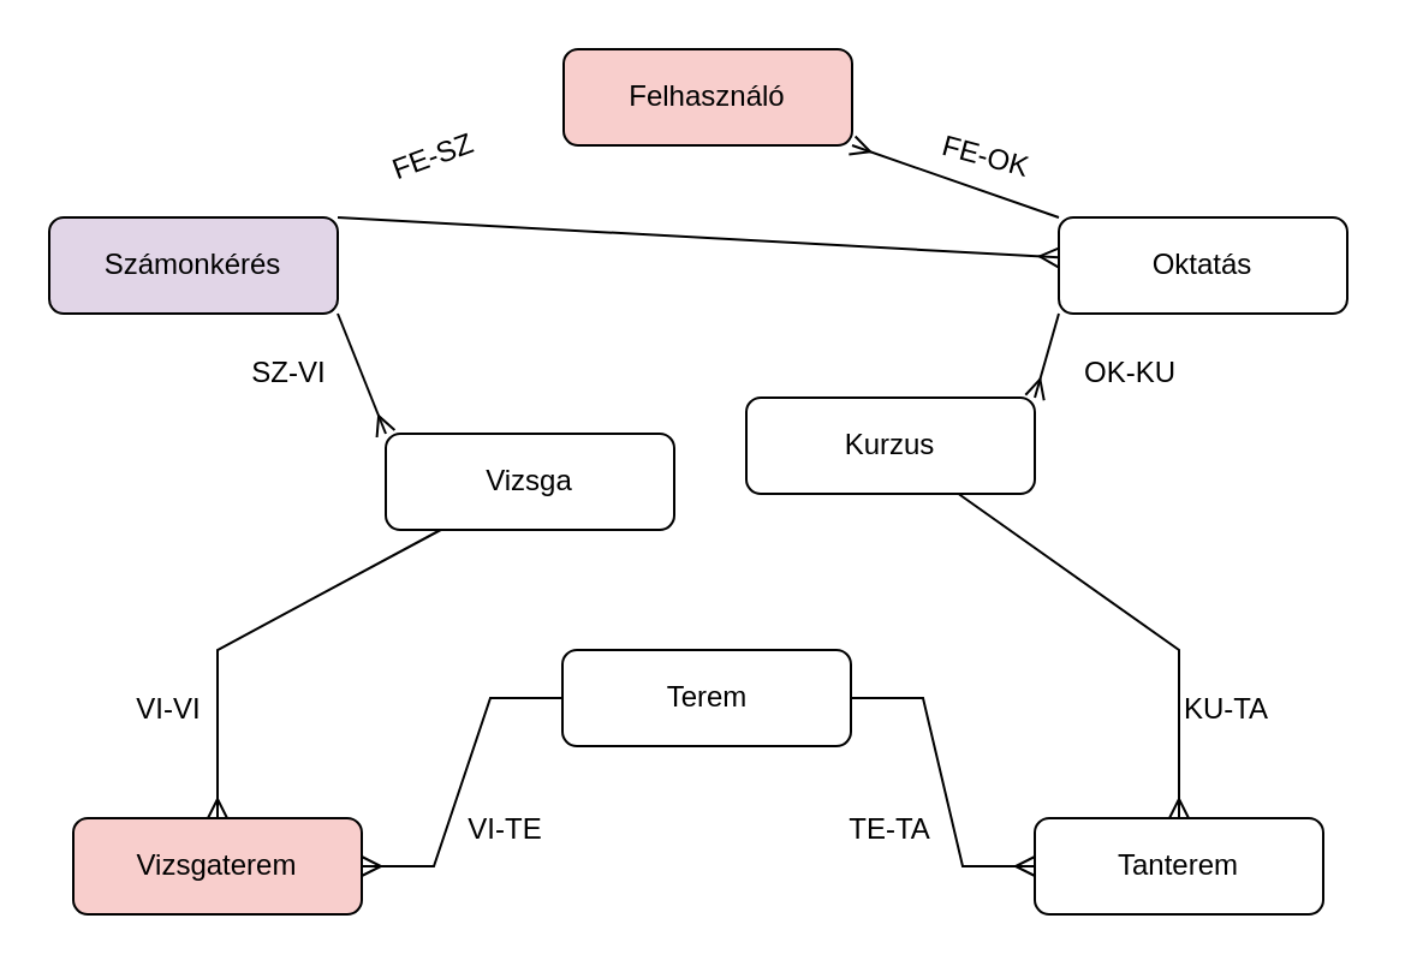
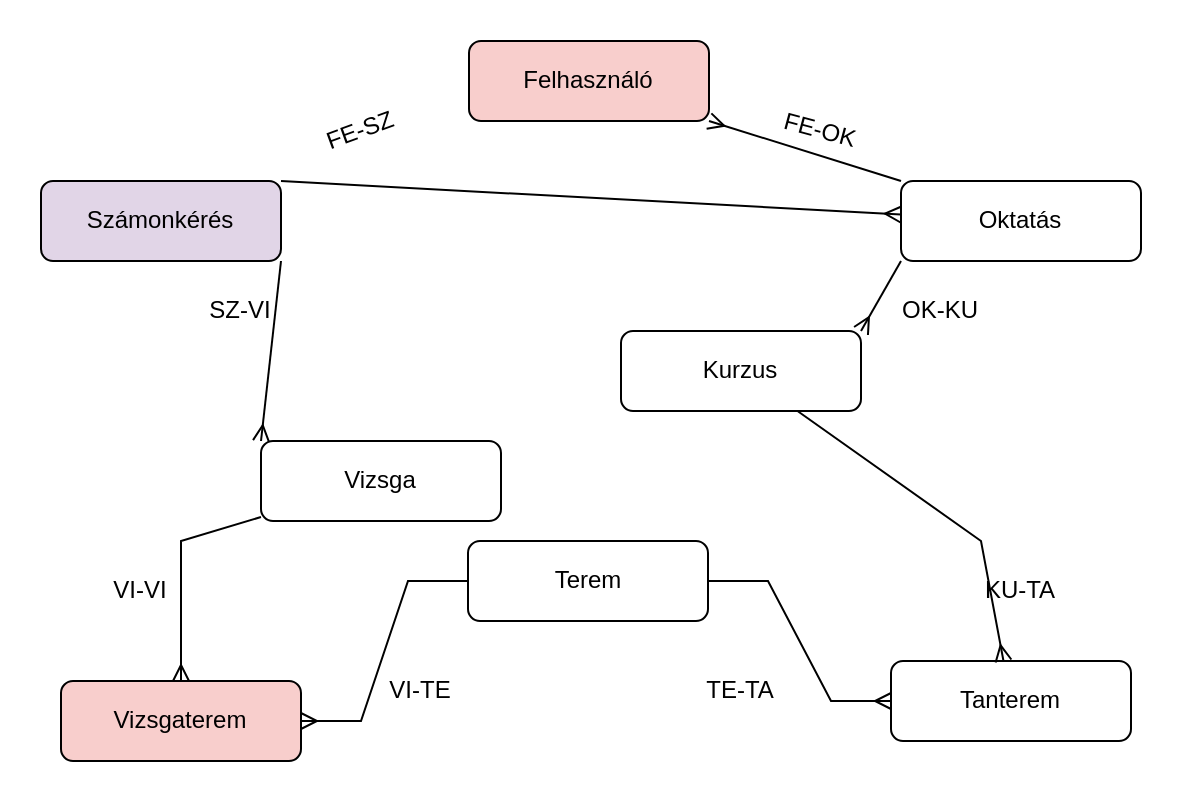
- <mxCell id="9" value="&lt;div&gt;Oktatás&lt;/div&gt;" style="rounded=1;whiteSpace=wrap;html=1;" parent="1" vertex="1"><mxGeometry x="440" y="90" width="120" height="40" as="geometry" /></mxCell>
+ <mxCell id="9" value="&lt;div&gt;Oktatás&lt;/div&gt;" style="rounded=1;whiteSpace=wrap;html=1;" parent="1" vertex="1"><mxGeometry x="450" y="90" width="120" height="40" as="geometry" /></mxCell>
- <mxCell id="4" value="Vizsga" style="rounded=1;whiteSpace=wrap;html=1;" parent="1" vertex="1"><mxGeometry x="160" y="180" width="120" height="40" as="geometry" /></mxCell>
+ <mxCell id="4" value="Vizsga" style="rounded=1;whiteSpace=wrap;html=1;" parent="1" vertex="1"><mxGeometry x="130" y="220" width="120" height="40" as="geometry" /></mxCell>
- <mxCell id="7" value="Tanterem" style="rounded=1;whiteSpace=wrap;html=1;" parent="1" vertex="1"><mxGeometry x="430" y="340" width="120" height="40" as="geometry" /></mxCell>
+ <mxCell id="7" value="Tanterem" style="rounded=1;whiteSpace=wrap;html=1;" parent="1" vertex="1"><mxGeometry x="445" y="330" width="120" height="40" as="geometry" /></mxCell>
